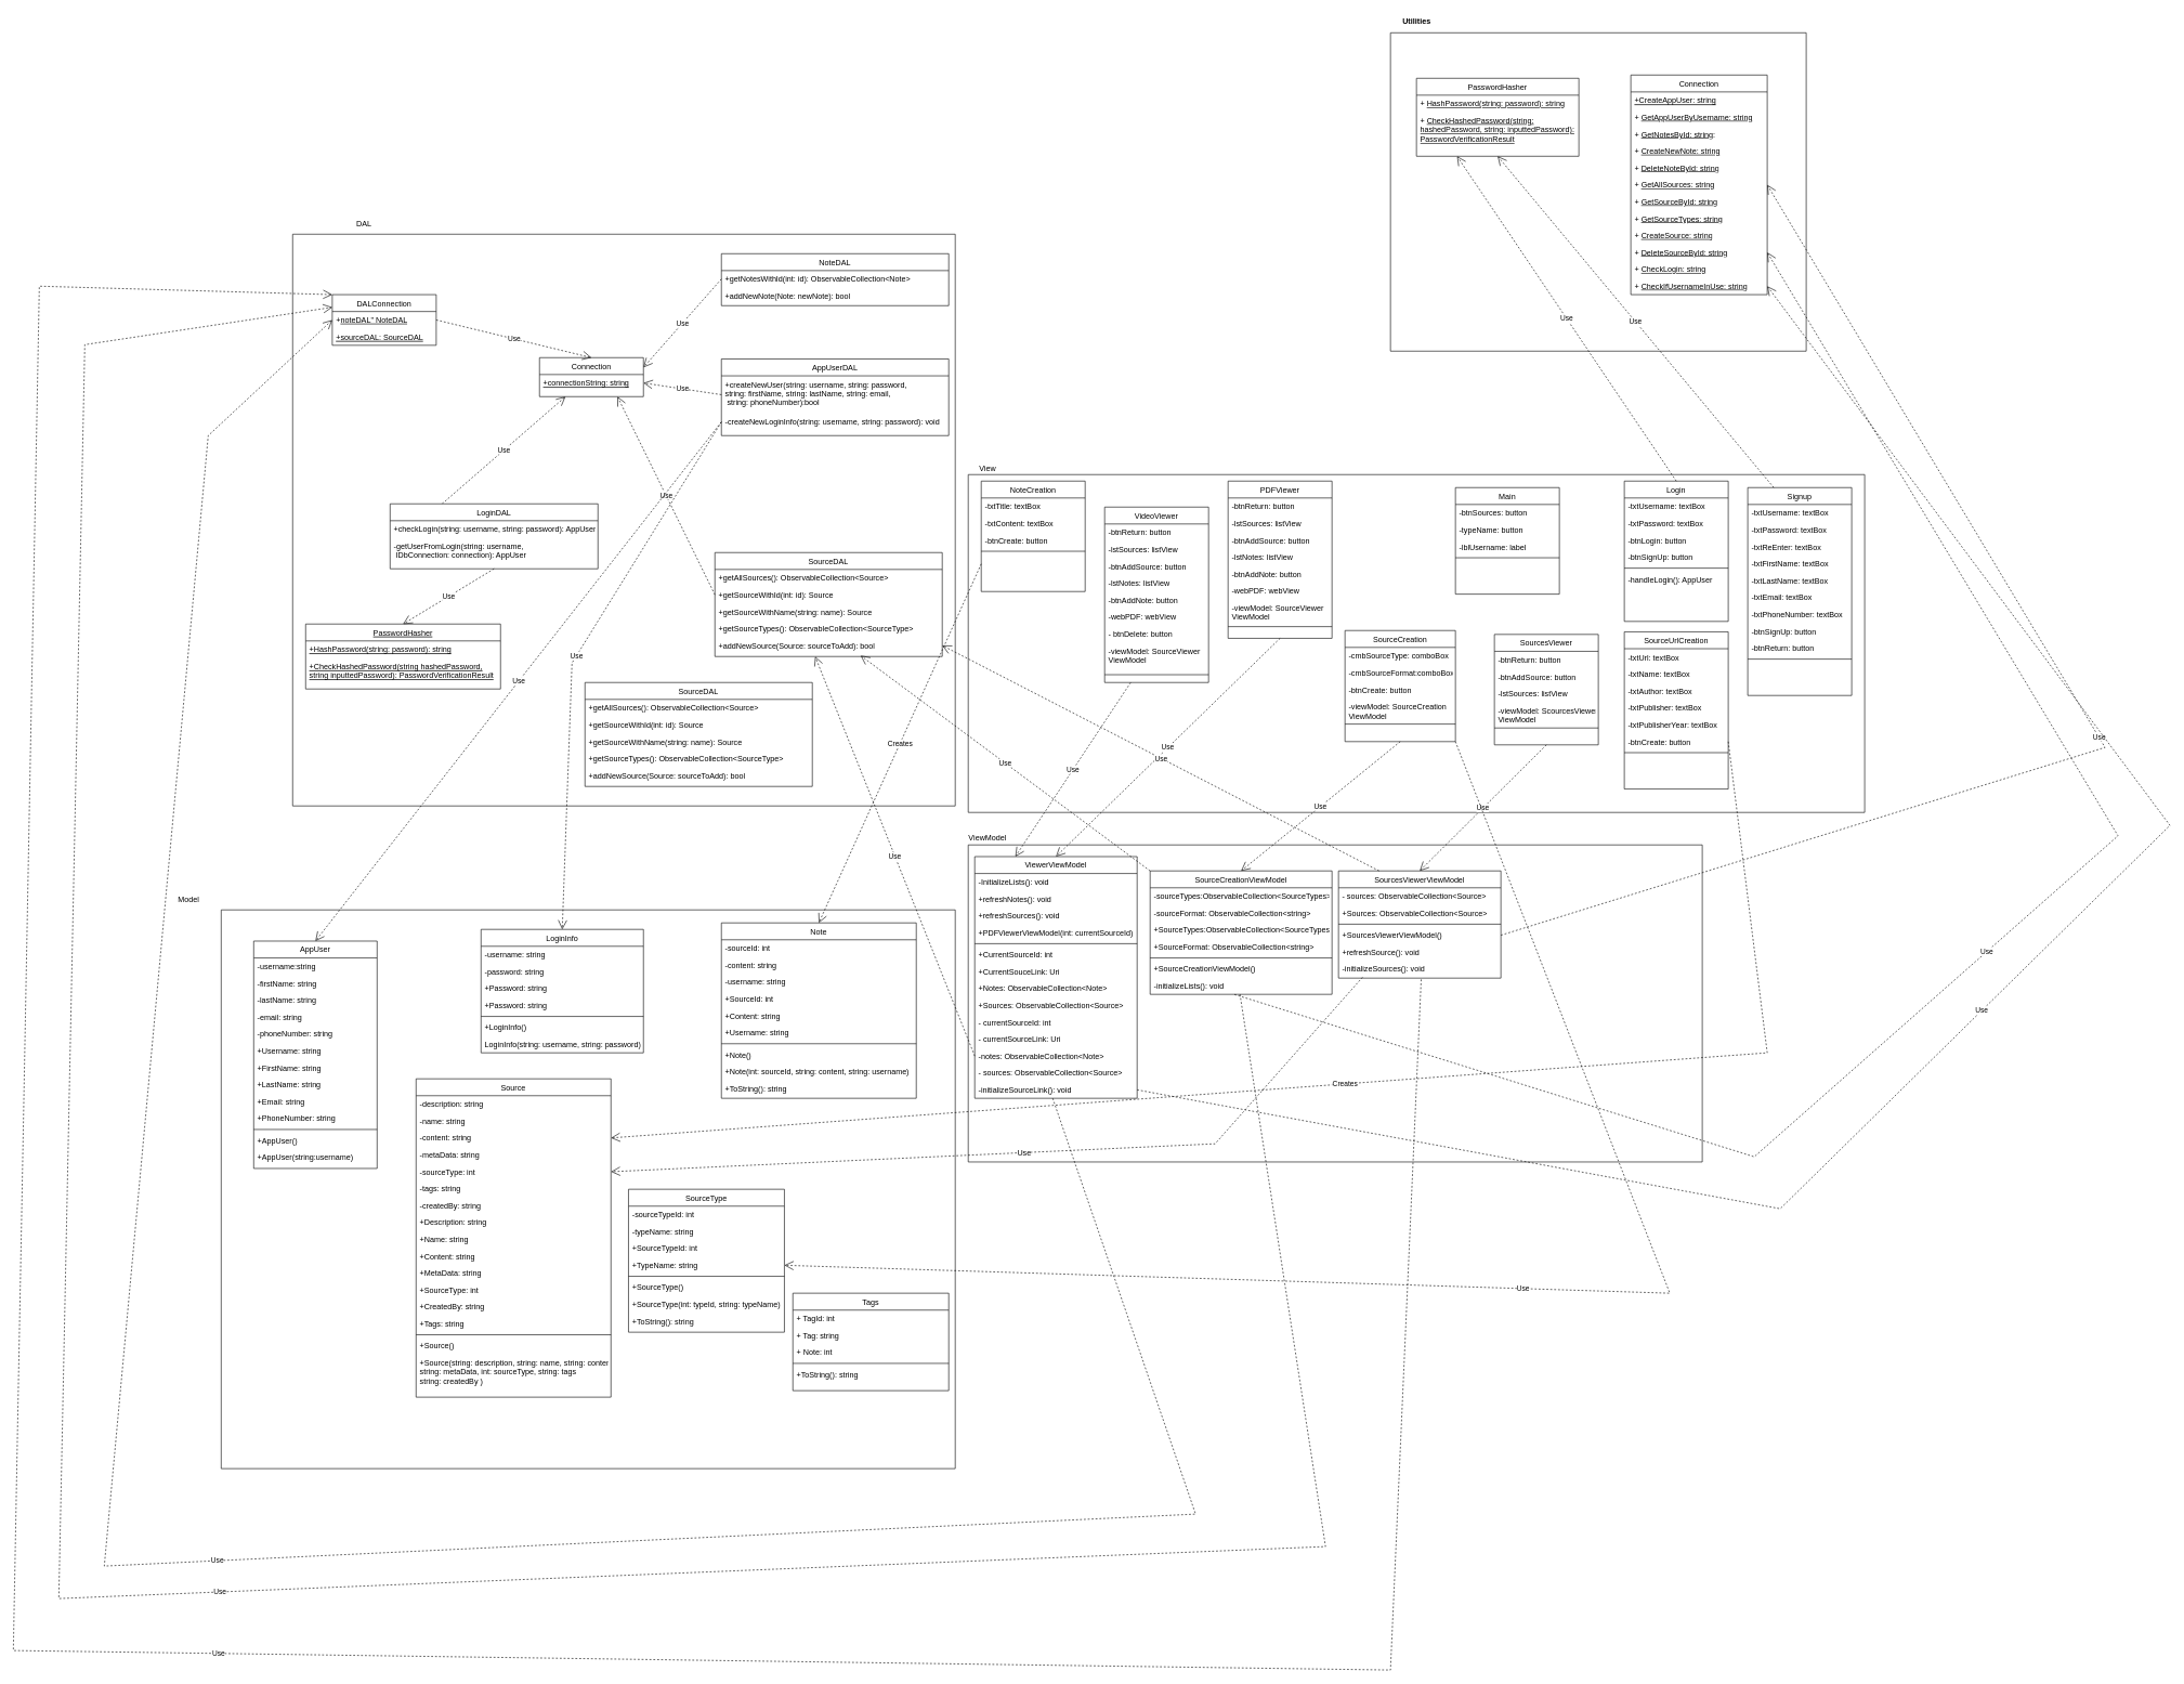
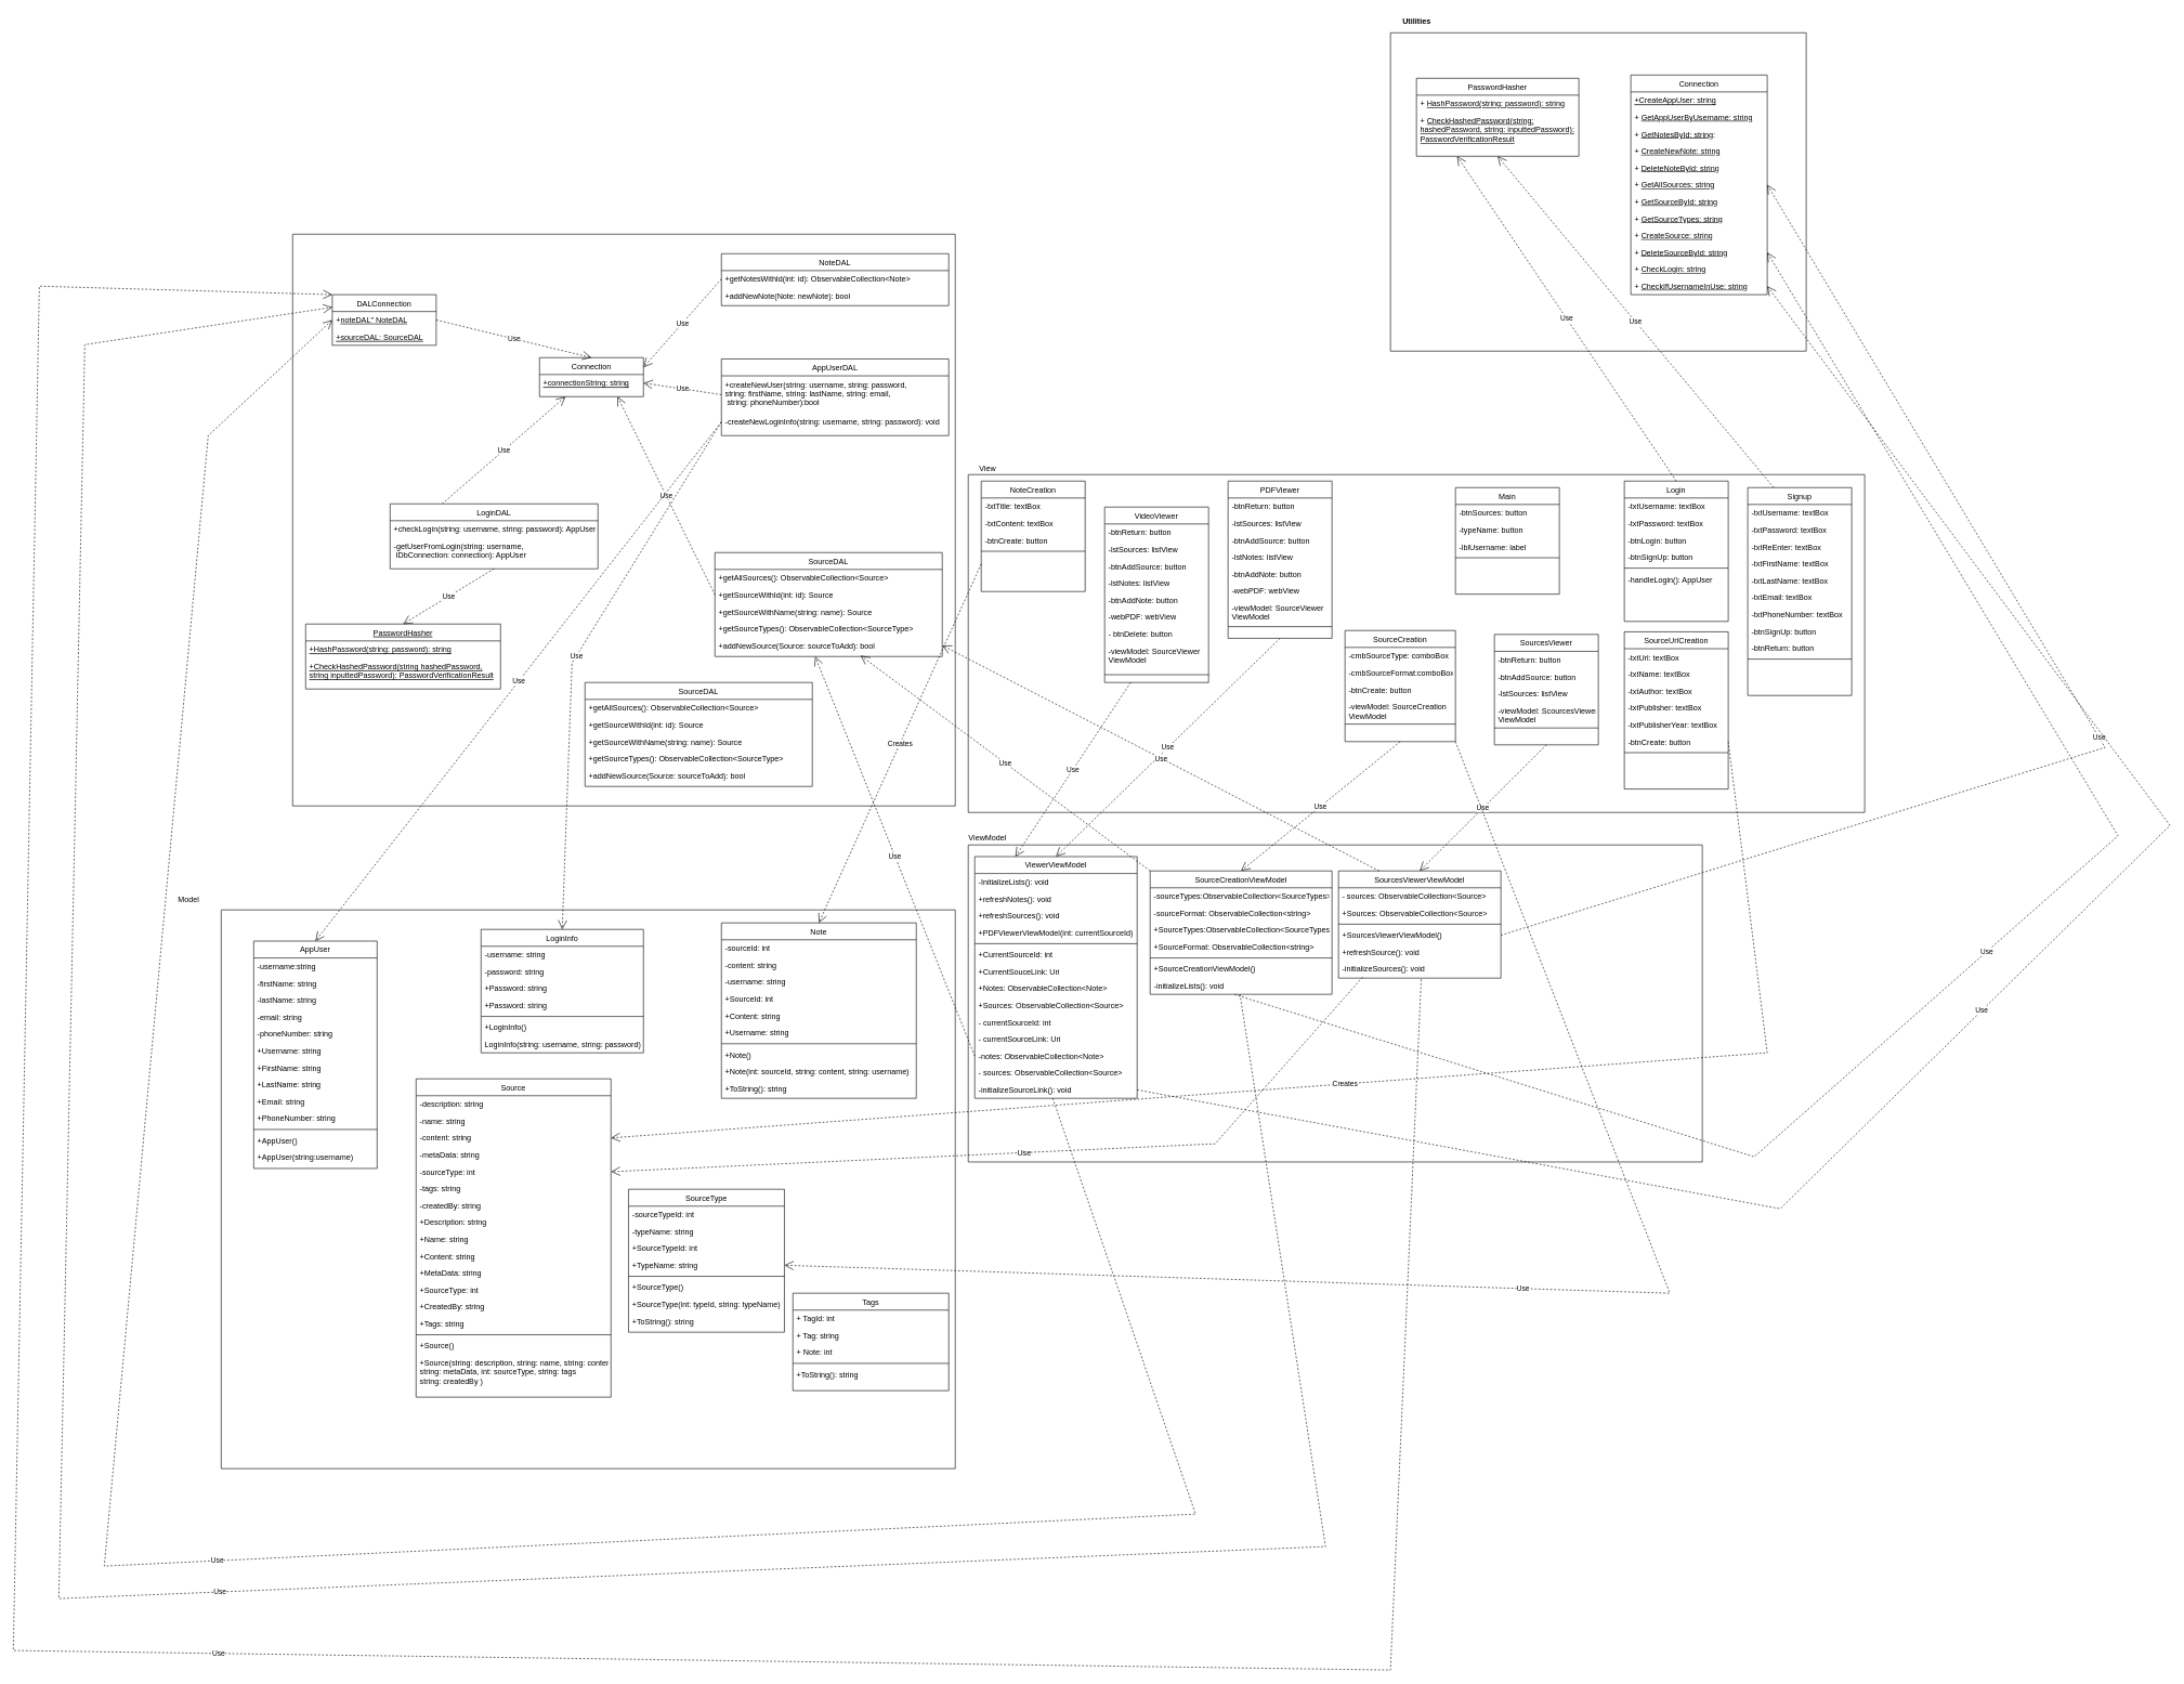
- <mxCell id="216" value="DAL" style="text;html=1;strokeColor=none;fillColor=none;align=center;verticalAlign=middle;whiteSpace=wrap;rounded=0;" parent="1" vertex="1"><mxGeometry x="530" y="330" width="60" height="30" as="geometry" /></mxCell>
